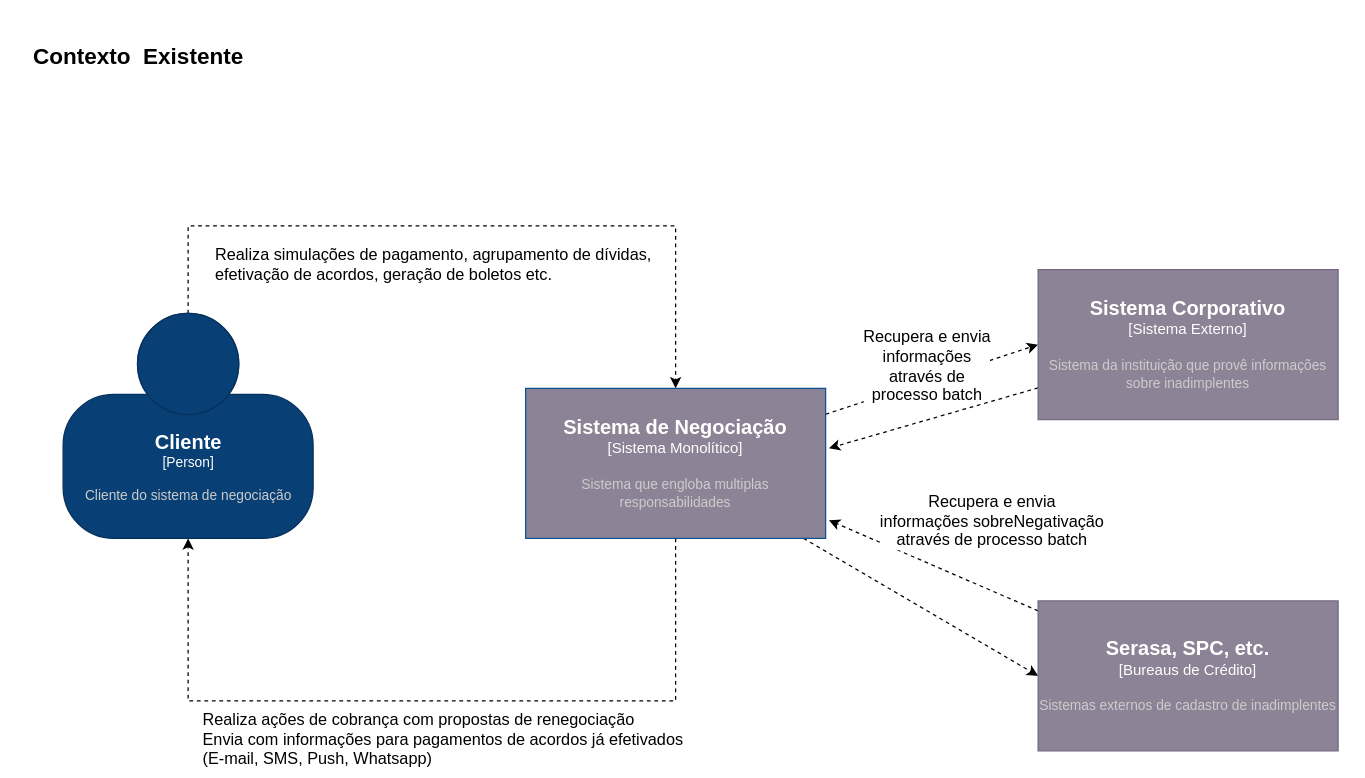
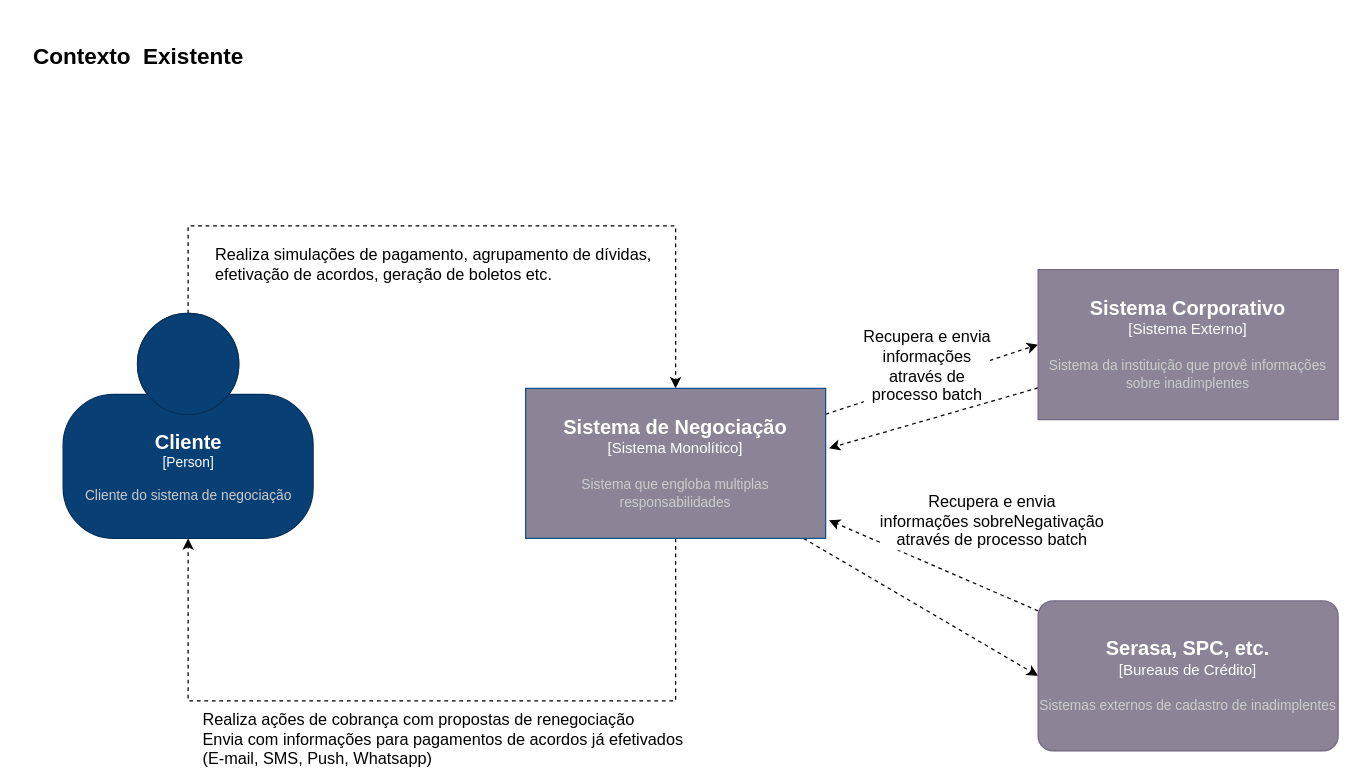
- <mxCell id="14" value="&lt;font style=&quot;font-size: 16px&quot;&gt;&lt;b&gt;Serasa, SPC, etc.&lt;/b&gt;&lt;/font&gt;&lt;div&gt;[Bureaus de Crédito]&lt;/div&gt;&lt;br&gt;&lt;div&gt;&lt;font style=&quot;font-size: 11px&quot;&gt;&lt;font color=&quot;#cccccc&quot;&gt;Sistemas externos de cadastro de inadimplentes&lt;/font&gt;&lt;/div&gt;" style="rounded=0;whiteSpace=wrap;html=1;labelBackgroundColor=none;fillColor=#8C8496;fontColor=#ffffff;align=center;arcSize=10;strokeColor=#736782;metaEdit=1;resizable=0;points=[[0.25,0,0],[0.5,0,0],[0.75,0,0],[1,0.25,0],[1,0.5,0],[1,0.75,0],[0.75,1,0],[0.5,1,0],[0.25,1,0],[0,0.75,0],[0,0.5,0],[0,0.25,0]];" parent="1" vertex="1"><mxGeometry x="830" y="480" width="240" height="120" as="geometry" /></mxCell>
+ <mxCell id="14" value="&lt;font style=&quot;font-size: 16px&quot;&gt;&lt;b&gt;Serasa, SPC, etc.&lt;/b&gt;&lt;/font&gt;&lt;div&gt;[Bureaus de Crédito]&lt;/div&gt;&lt;br&gt;&lt;div&gt;&lt;font style=&quot;font-size: 11px&quot;&gt;&lt;font color=&quot;#cccccc&quot;&gt;Sistemas externos de cadastro de inadimplentes&lt;/font&gt;&lt;/div&gt;" style="whiteSpace=wrap;html=1;labelBackgroundColor=none;fillColor=#8C8496;fontColor=#ffffff;align=center;arcSize=10;strokeColor=#736782;metaEdit=1;resizable=0;points=[[0.25,0,0],[0.5,0,0],[0.75,0,0],[1,0.25,0],[1,0.5,0],[1,0.75,0],[0.75,1,0],[0.5,1,0],[0.25,1,0],[0,0.75,0],[0,0.5,0],[0,0.25,0]];rounded=1;" parent="1" vertex="1"><mxGeometry x="830" y="480" width="240" height="120" as="geometry" /></mxCell>
